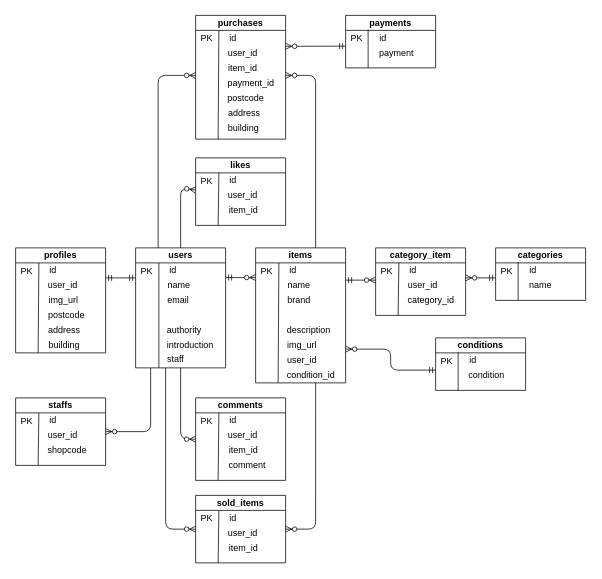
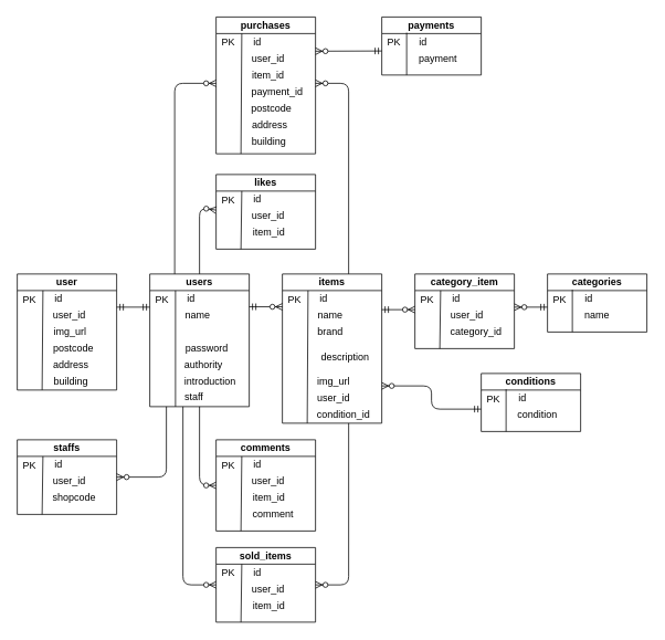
- <mxCell id="13" value="profiles" style="swimlane;whiteSpace=wrap;html=1;startSize=20;" parent="1" vertex="1"><mxGeometry x="20" y="330" width="120" height="140" as="geometry" /></mxCell>
+ <mxCell id="13" value="user" style="swimlane;whiteSpace=wrap;html=1;startSize=20;" parent="1" vertex="1"><mxGeometry x="20" y="330" width="120" height="140" as="geometry" /></mxCell>
- <mxCell id="36" value="email" style="text;html=1;strokeColor=none;fillColor=none;align=center;verticalAlign=middle;whiteSpace=wrap;rounded=0;" parent="30" vertex="1"><mxGeometry x="27" y="60" width="60" height="20" as="geometry" /></mxCell>
+ <mxCell id="37" value="password" style="text;html=1;strokeColor=none;fillColor=none;align=center;verticalAlign=middle;whiteSpace=wrap;rounded=0;" parent="30" vertex="1"><mxGeometry x="39" y="80" width="60" height="20" as="geometry" /></mxCell>
- <mxCell id="9" value="description" style="text;html=1;strokeColor=none;fillColor=none;align=center;verticalAlign=middle;whiteSpace=wrap;rounded=0;" parent="2" vertex="1"><mxGeometry x="41" y="100" width="60" height="20" as="geometry" /></mxCell>
+ <mxCell id="9" value="description" style="text;html=1;strokeColor=none;fillColor=none;align=center;verticalAlign=middle;whiteSpace=wrap;rounded=0;" parent="2" vertex="1"><mxGeometry x="46" y="90" width="60" height="20" as="geometry" /></mxCell>
